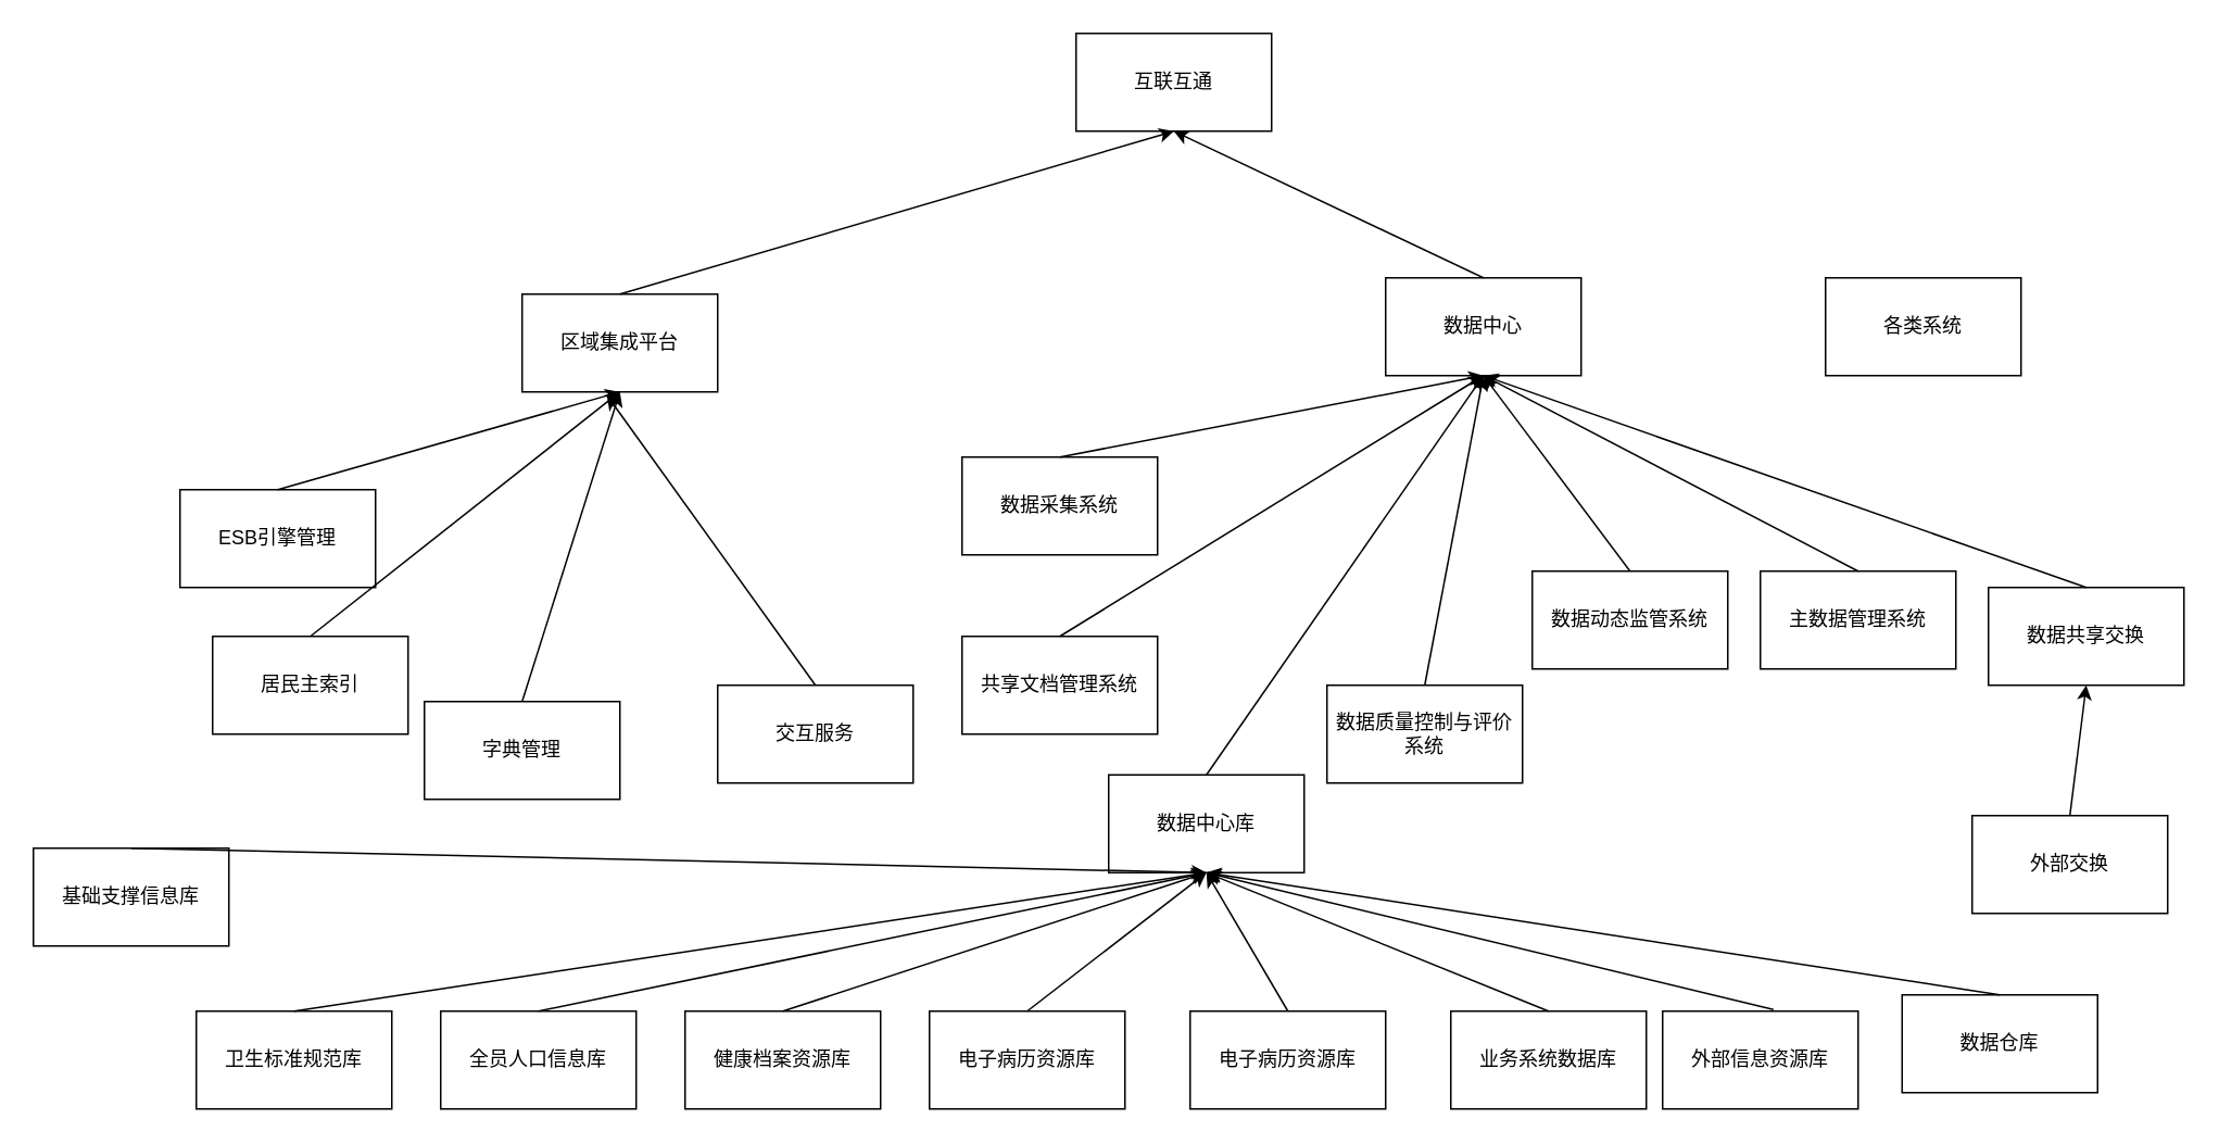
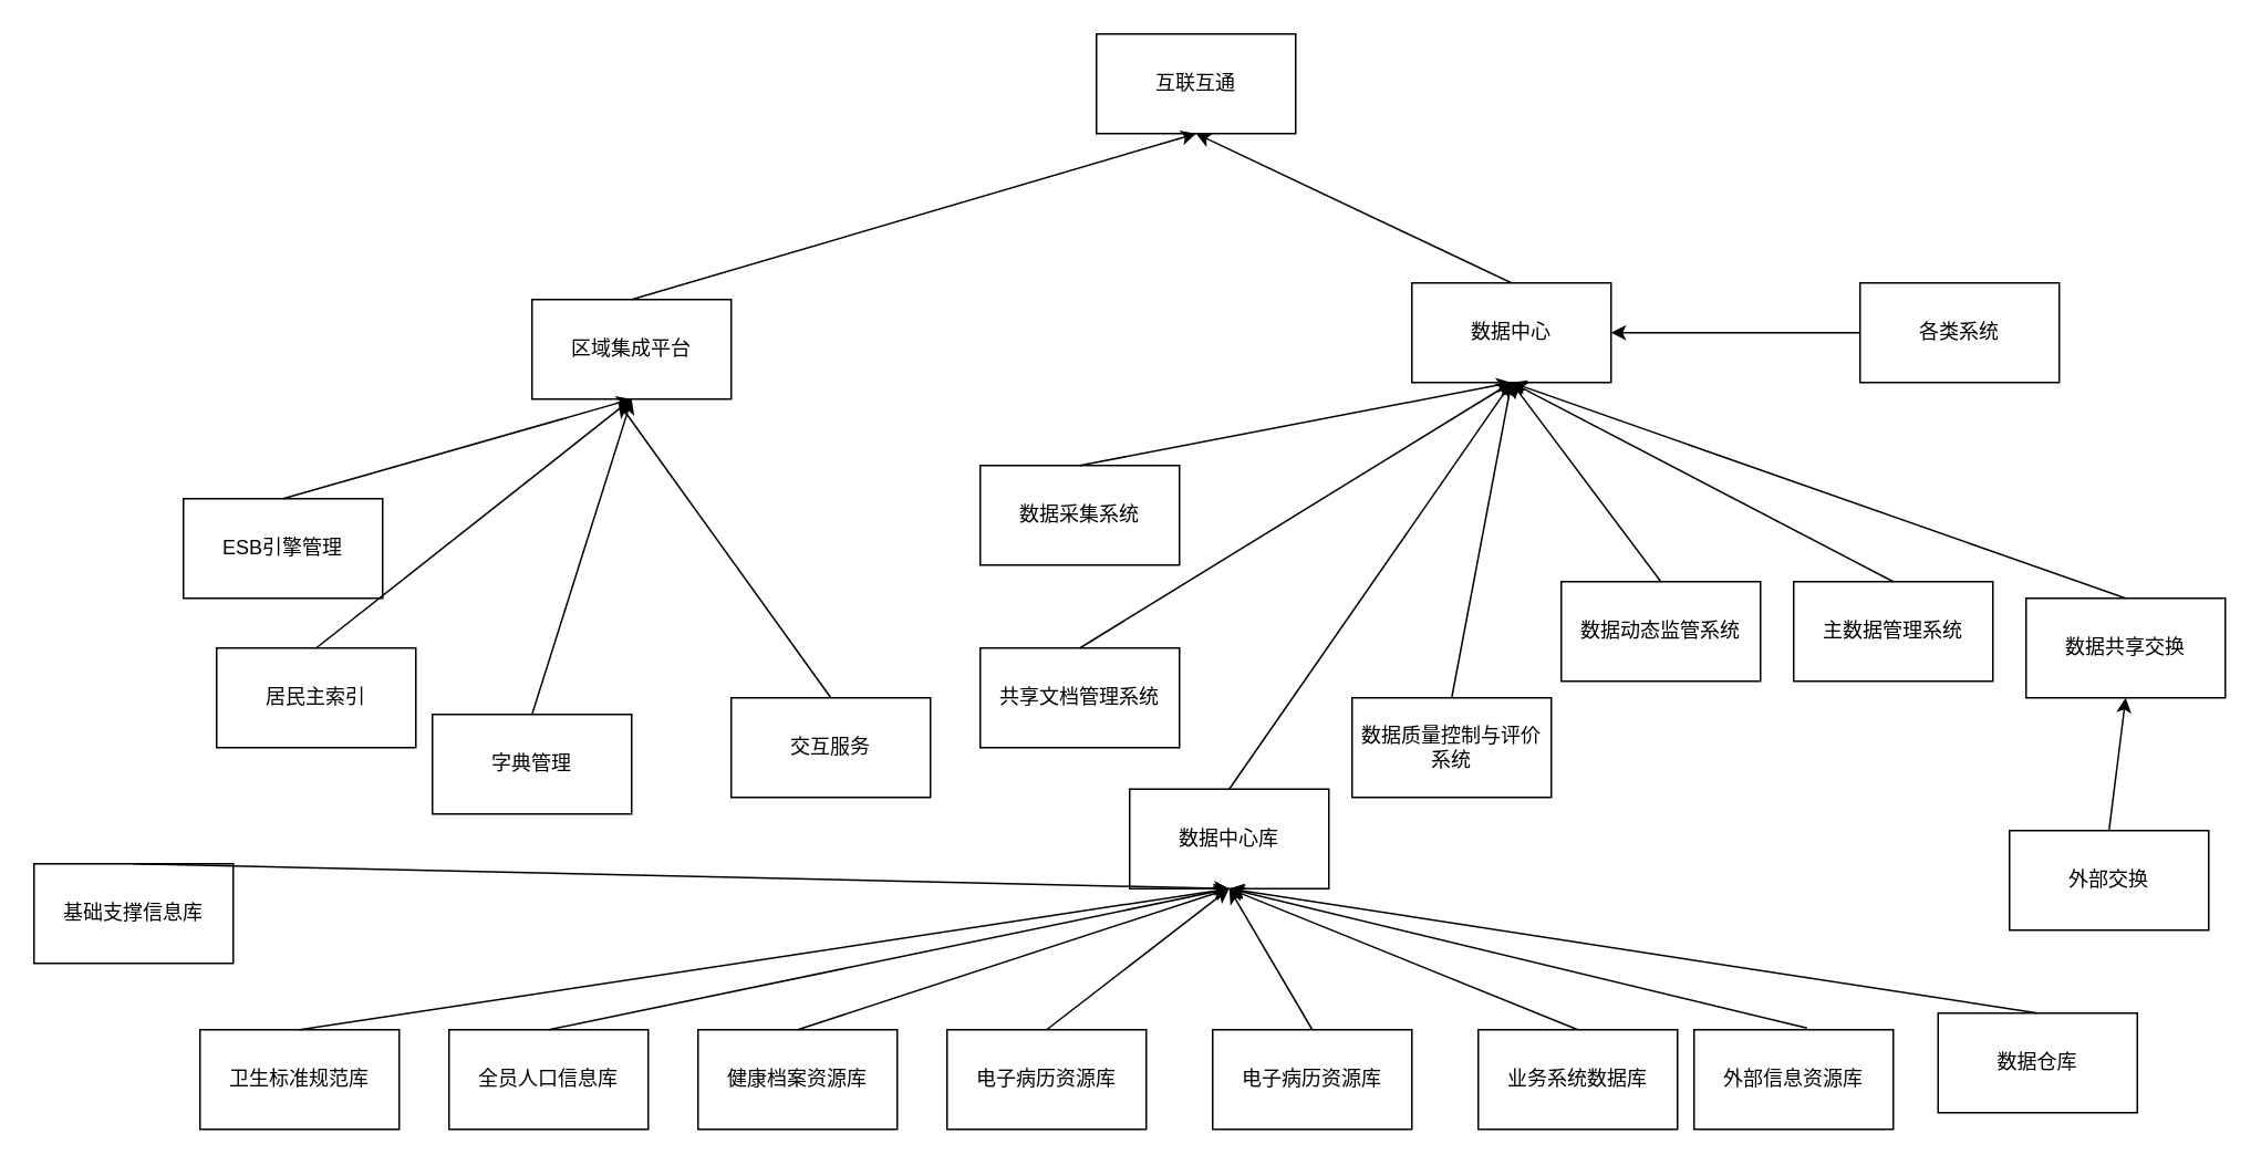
+ <mxCell id="50" value="" style="endArrow=classic;html=1;exitX=0;exitY=0.5;exitDx=0;exitDy=0;entryX=1;entryY=0.5;entryDx=0;entryDy=0;" edge="1" parent="1" source="49" target="15"><mxGeometry width="50" height="50" relative="1" as="geometry"><mxPoint x="1290" y="370" as="sourcePoint" /><mxPoint x="920" y="240" as="targetPoint" /></mxGeometry></mxCell>
